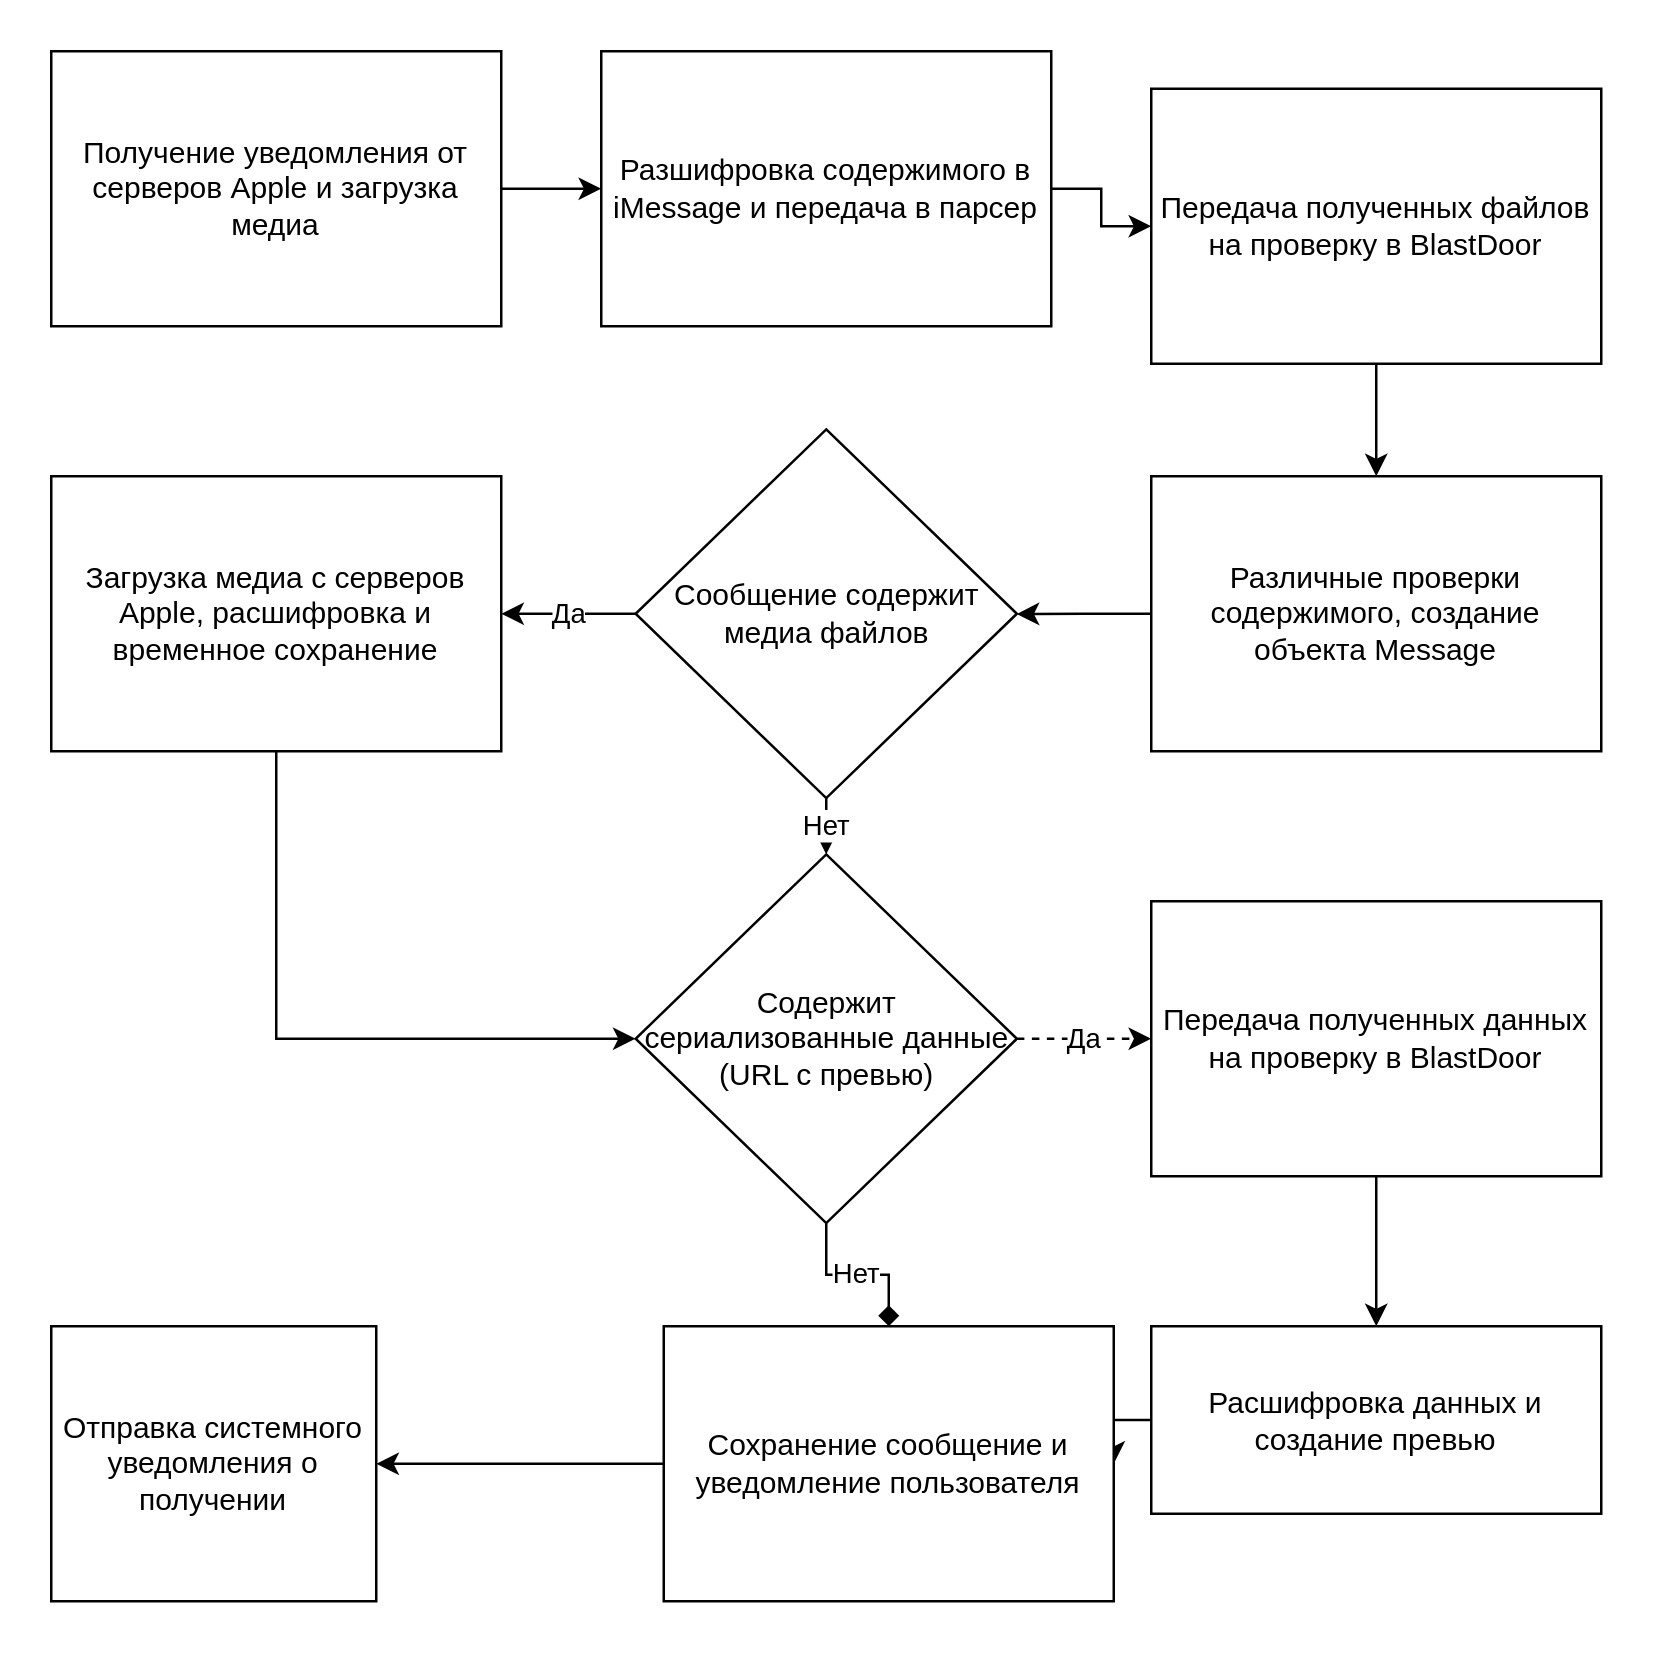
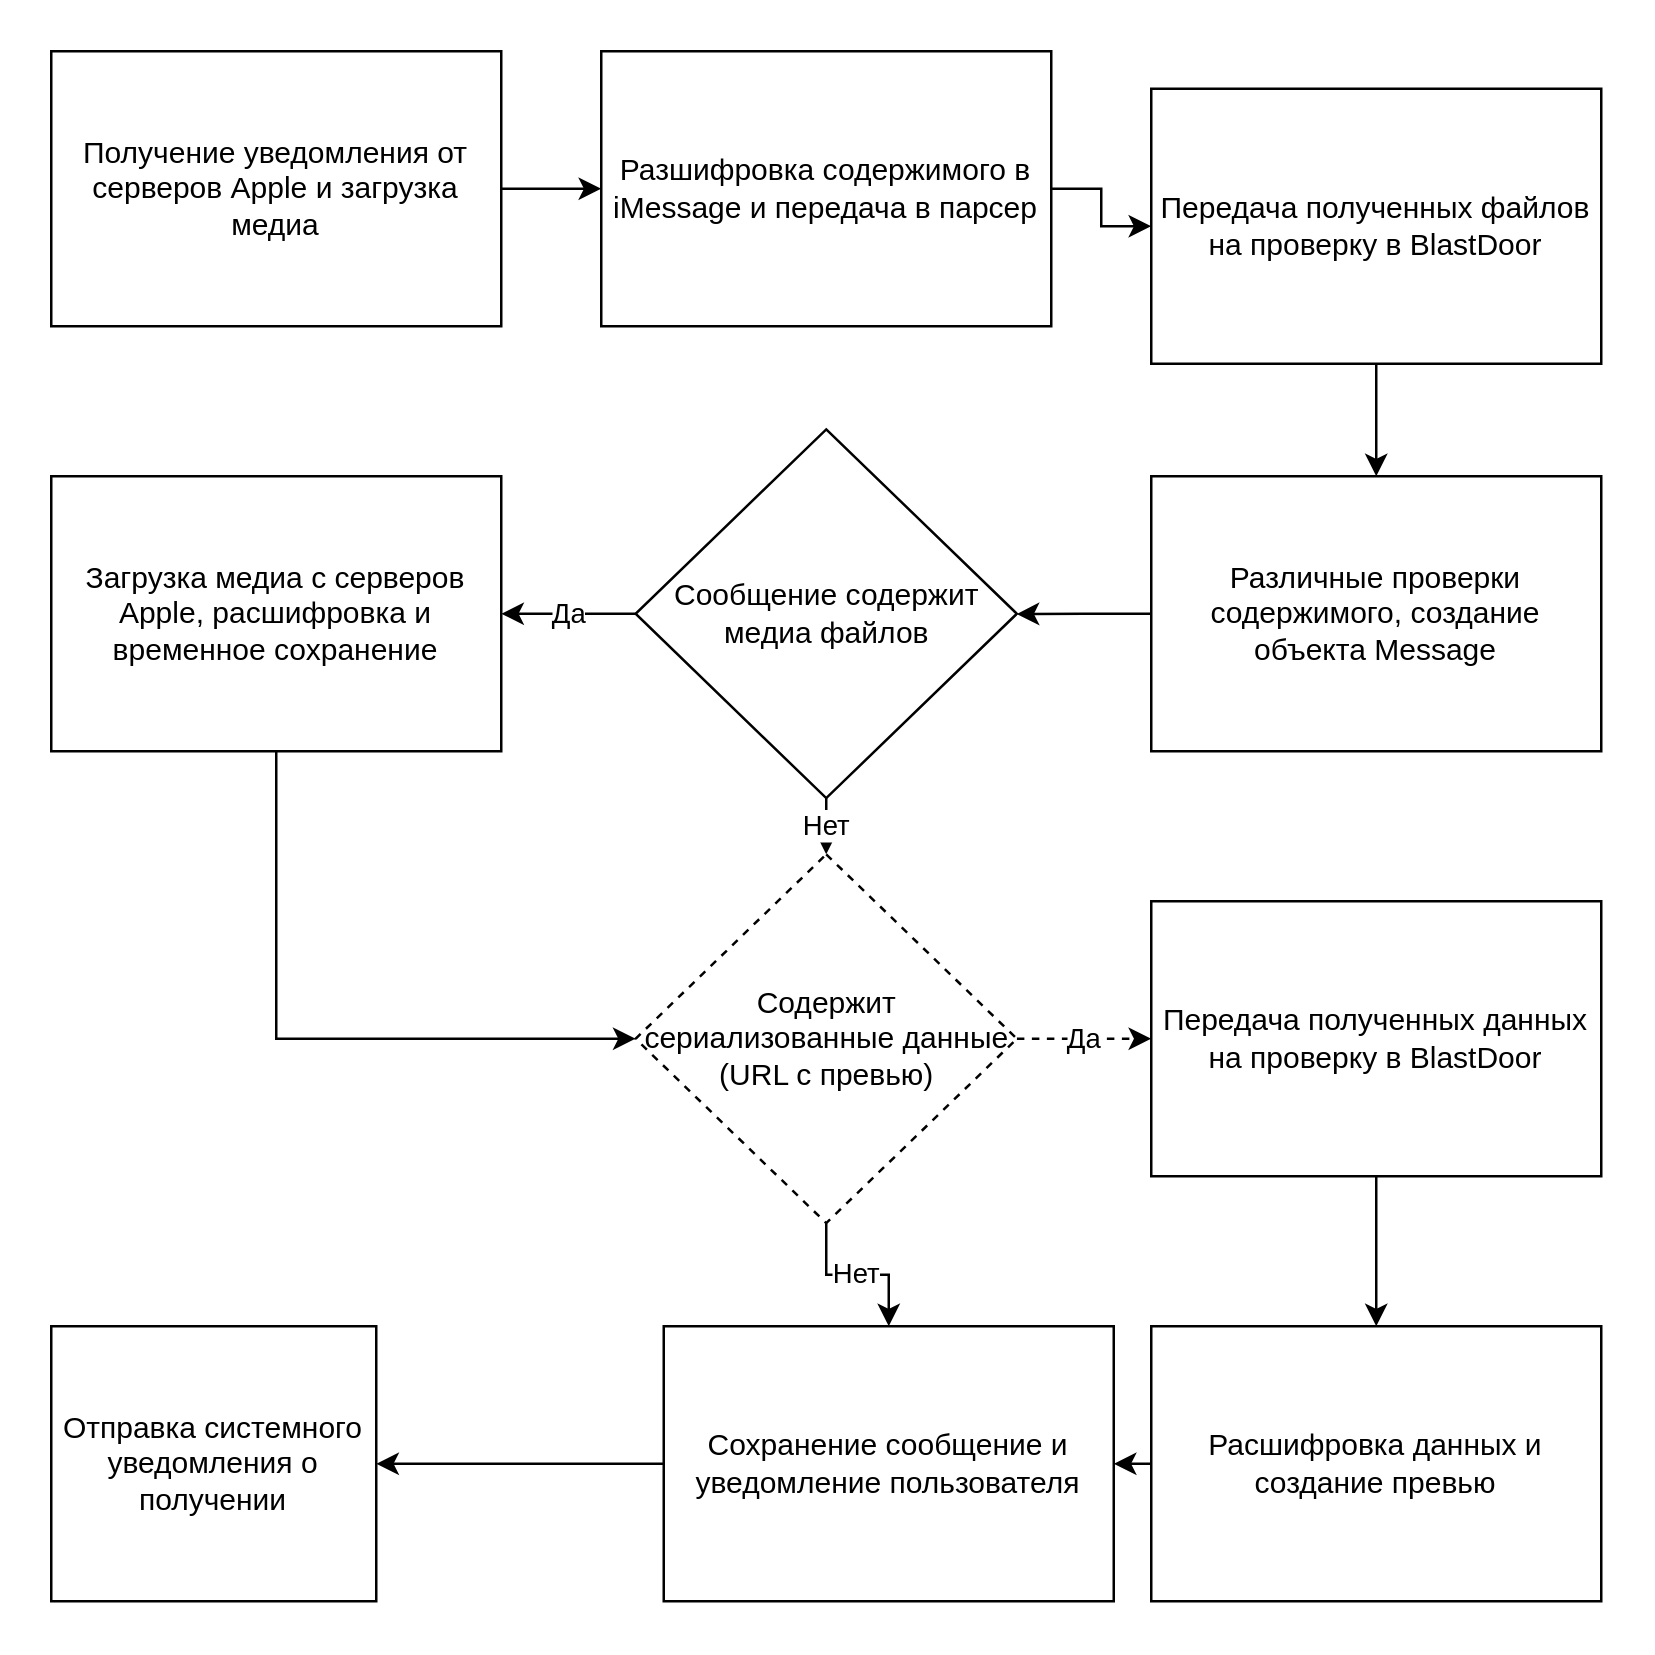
- <mxCell id="24" value="Содержит сериализованные данные (URL с превью)" style="rhombus;whiteSpace=wrap;html=1;" vertex="1" parent="1"><mxGeometry x="253.75" y="341.25" width="152.5" height="147.5" as="geometry" /></mxCell>
+ <mxCell id="24" value="Содержит сериализованные данные (URL с превью)" style="rhombus;whiteSpace=wrap;html=1;dashed=1;" vertex="1" parent="1"><mxGeometry x="253.75" y="341.25" width="152.5" height="147.5" as="geometry" /></mxCell>
- <mxCell id="23" value="Нет" style="edgeStyle=orthogonalEdgeStyle;rounded=0;orthogonalLoop=1;jettySize=auto;html=1;exitX=0.5;exitY=1;exitDx=0;exitDy=0;entryX=0.5;entryY=0;entryDx=0;entryDy=0;endArrow=diamond;" edge="1" parent="1" source="24" target="20"><mxGeometry relative="1" as="geometry" /></mxCell>
+ <mxCell id="23" value="Нет" style="edgeStyle=orthogonalEdgeStyle;rounded=0;orthogonalLoop=1;jettySize=auto;html=1;exitX=0.5;exitY=1;exitDx=0;exitDy=0;entryX=0.5;entryY=0;entryDx=0;entryDy=0;" edge="1" parent="1" source="24" target="20"><mxGeometry relative="1" as="geometry" /></mxCell>
- <mxCell id="18" value="Расшифровка данных и создание превью" style="rounded=0;whiteSpace=wrap;html=1;" vertex="1" parent="1"><mxGeometry x="460" y="530" width="180" height="75" as="geometry" /></mxCell>
+ <mxCell id="18" value="Расшифровка данных и создание превью" style="rounded=0;whiteSpace=wrap;html=1;" vertex="1" parent="1"><mxGeometry x="460" y="530" width="180" height="110" as="geometry" /></mxCell>
